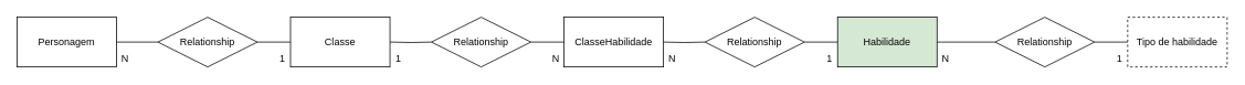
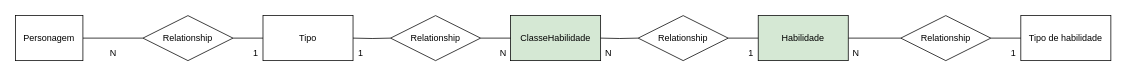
- <mxCell id="3" value="Personagem" style="rounded=0;whiteSpace=wrap;html=1;" vertex="1" parent="1"><mxGeometry x="20" y="20" width="120" height="60" as="geometry" /></mxCell>
+ <mxCell id="3" value="Personagem" style="rounded=0;whiteSpace=wrap;html=1;" vertex="1" parent="1"><mxGeometry x="20" y="20" width="90" height="60" as="geometry" /></mxCell>
- <mxCell id="4" value="Classe" style="rounded=0;whiteSpace=wrap;html=1;" vertex="1" parent="1"><mxGeometry x="350" y="20" width="120" height="60" as="geometry" /></mxCell>
+ <mxCell id="4" value="Tipo" style="rounded=0;whiteSpace=wrap;html=1;" vertex="1" parent="1"><mxGeometry x="350" y="20" width="120" height="60" as="geometry" /></mxCell>
- <mxCell id="8" value="ClasseHabilidade" style="rounded=0;whiteSpace=wrap;html=1;" vertex="1" parent="1"><mxGeometry x="680" y="20" width="120" height="60" as="geometry" /></mxCell>
+ <mxCell id="8" value="ClasseHabilidade" style="rounded=0;whiteSpace=wrap;html=1;fillColor=#d5e8d4;" vertex="1" parent="1"><mxGeometry x="680" y="20" width="120" height="60" as="geometry" /></mxCell>
- <mxCell id="20" value="Tipo de habilidade" style="rounded=0;whiteSpace=wrap;html=1;dashed=1;" vertex="1" parent="1"><mxGeometry x="1360" y="20" width="120" height="60" as="geometry" /></mxCell>
+ <mxCell id="20" value="Tipo de habilidade" style="rounded=0;whiteSpace=wrap;html=1;" vertex="1" parent="1"><mxGeometry x="1360" y="20" width="120" height="60" as="geometry" /></mxCell>
